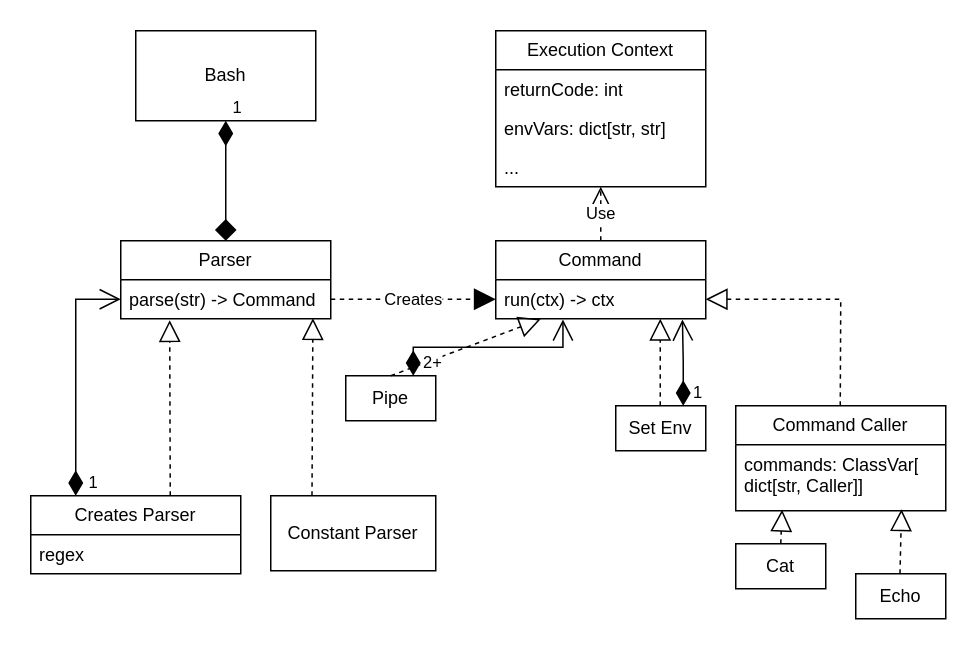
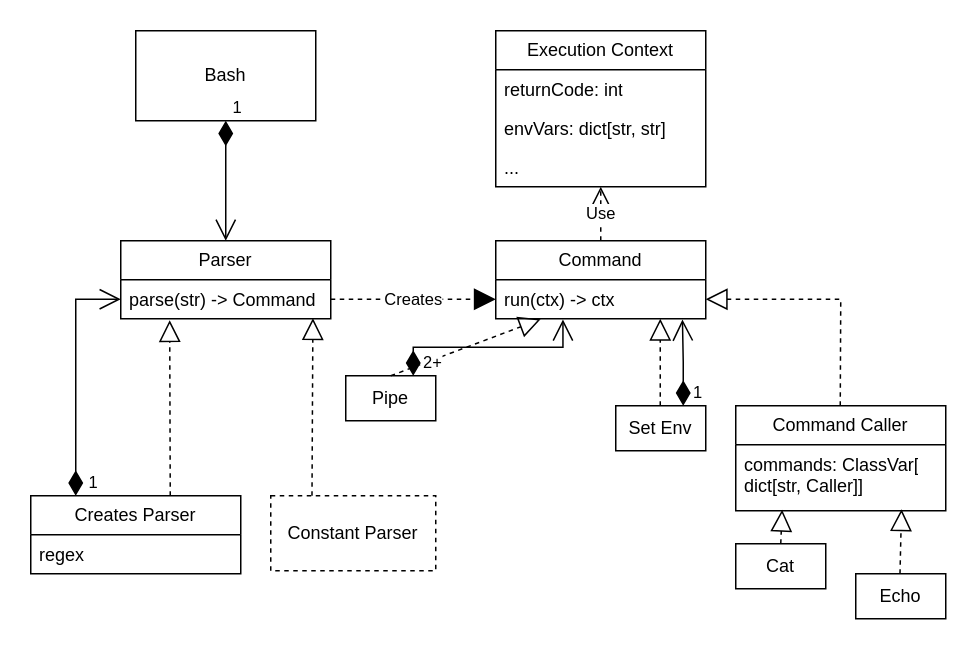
- <mxCell id="5" value="1" style="endArrow=diamond;html=1;endSize=12;startArrow=diamondThin;startSize=14;startFill=1;edgeStyle=orthogonalEdgeStyle;align=left;verticalAlign=bottom;rounded=0;exitX=0.5;exitY=1;exitDx=0;exitDy=0;entryX=0.5;entryY=0;entryDx=0;entryDy=0;spacingBottom=0;spacingTop=0;" edge="1" parent="1" source="2" target="3"><mxGeometry x="-1" y="3" relative="1" as="geometry"><mxPoint x="110" y="120" as="sourcePoint" /><mxPoint x="270" y="120" as="targetPoint" /></mxGeometry></mxCell>
+ <mxCell id="5" value="1" style="endArrow=open;html=1;endSize=12;startArrow=diamondThin;startSize=14;startFill=1;edgeStyle=orthogonalEdgeStyle;align=left;verticalAlign=bottom;rounded=0;exitX=0.5;exitY=1;exitDx=0;exitDy=0;entryX=0.5;entryY=0;entryDx=0;entryDy=0;spacingBottom=0;spacingTop=0;" edge="1" parent="1" source="2" target="3"><mxGeometry x="-1" y="3" relative="1" as="geometry"><mxPoint x="110" y="120" as="sourcePoint" /><mxPoint x="270" y="120" as="targetPoint" /></mxGeometry></mxCell>
- <mxCell id="10" value="Constant Parser" style="html=1;whiteSpace=wrap;" vertex="1" parent="1"><mxGeometry x="180" y="330" width="110" height="50" as="geometry" /></mxCell>
+ <mxCell id="10" value="Constant Parser" style="html=1;whiteSpace=wrap;dashed=1;" vertex="1" parent="1"><mxGeometry x="180" y="330" width="110" height="50" as="geometry" /></mxCell>
